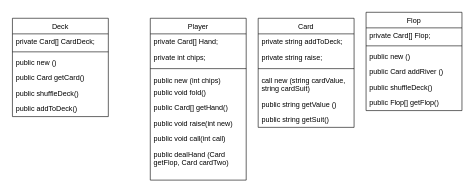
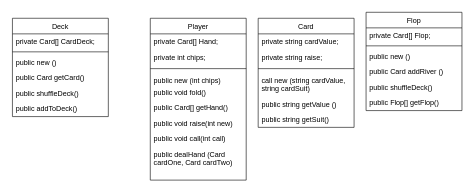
- <mxCell id="20" value="private string addToDeck;" style="text;align=left;verticalAlign=top;spacingLeft=4;spacingRight=4;overflow=hidden;rotatable=0;points=[[0,0.5],[1,0.5]];portConstraint=eastwest;" vertex="1" parent="19"><mxGeometry y="26" width="160" height="26" as="geometry" /></mxCell>
+ <mxCell id="20" value="private string cardValue;" style="text;align=left;verticalAlign=top;spacingLeft=4;spacingRight=4;overflow=hidden;rotatable=0;points=[[0,0.5],[1,0.5]];portConstraint=eastwest;" vertex="1" parent="19"><mxGeometry y="26" width="160" height="26" as="geometry" /></mxCell>
- <mxCell id="18" value="public dealHand (Card &#10;getFlop, Card cardTwo)" style="text;align=left;verticalAlign=top;spacingLeft=4;spacingRight=4;overflow=hidden;rotatable=0;points=[[0,0.5],[1,0.5]];portConstraint=eastwest;" vertex="1" parent="9"><mxGeometry y="214" width="160" height="46" as="geometry" /></mxCell>
+ <mxCell id="18" value="public dealHand (Card &#10;cardOne, Card cardTwo)" style="text;align=left;verticalAlign=top;spacingLeft=4;spacingRight=4;overflow=hidden;rotatable=0;points=[[0,0.5],[1,0.5]];portConstraint=eastwest;" vertex="1" parent="9"><mxGeometry y="214" width="160" height="46" as="geometry" /></mxCell>
